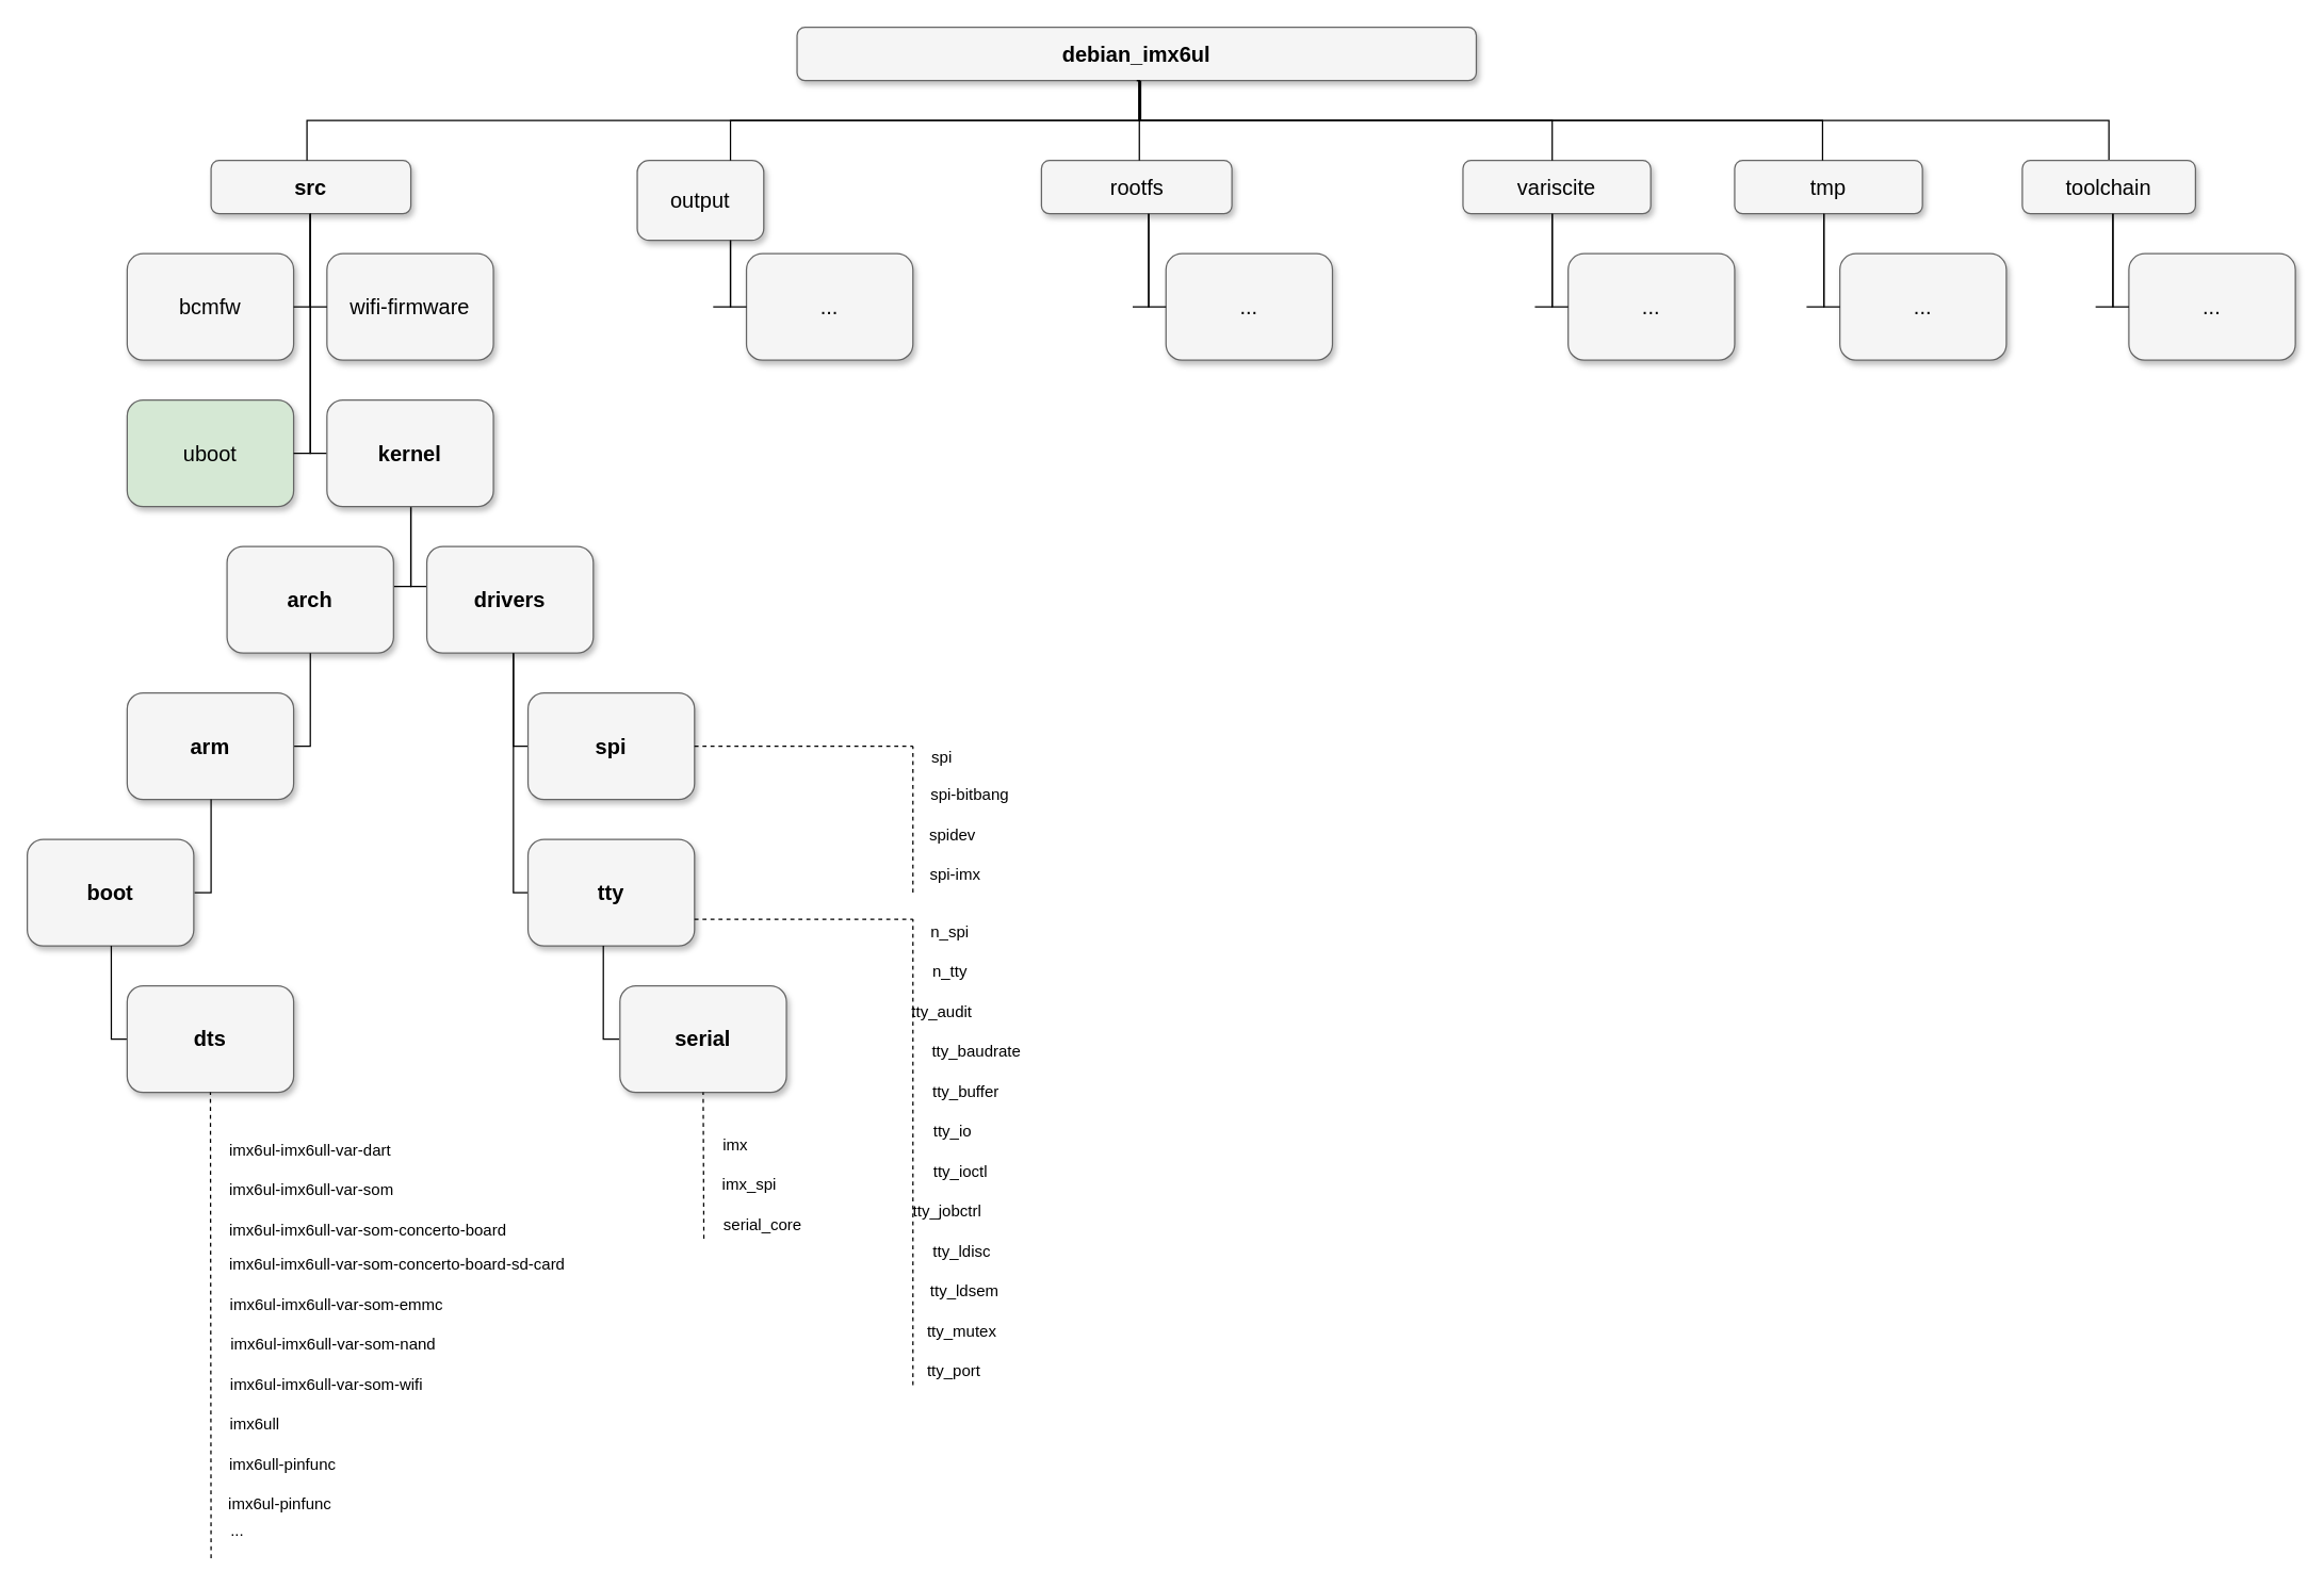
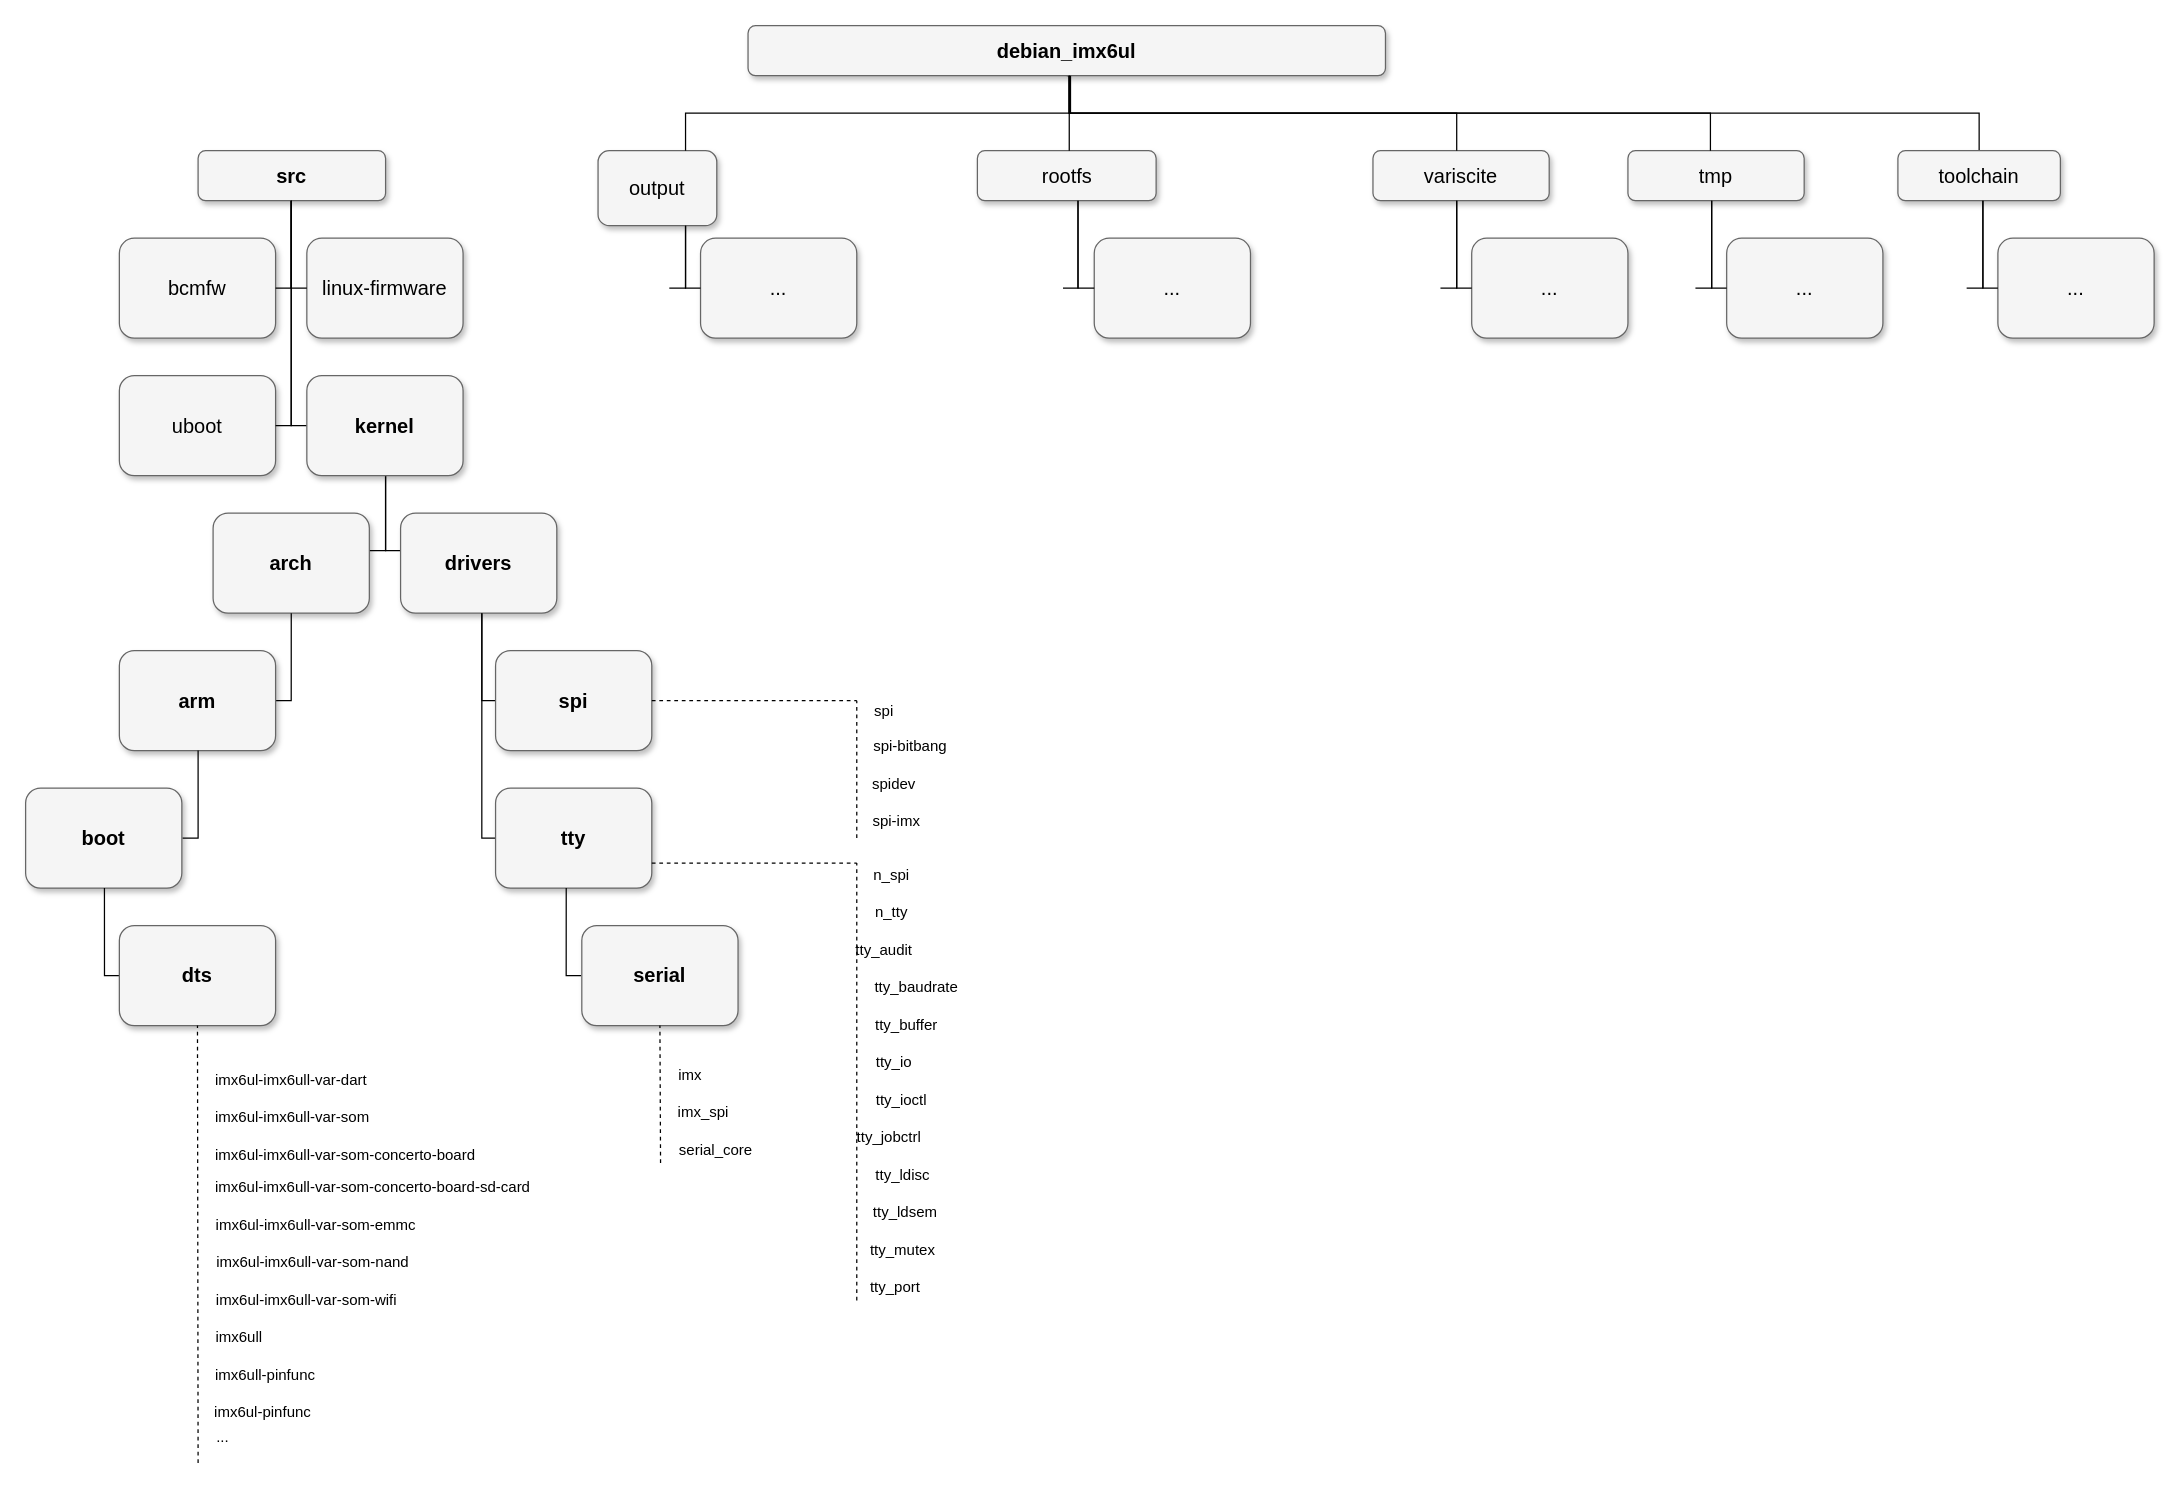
- <mxCell id="15" style="edgeStyle=orthogonalEdgeStyle;html=1;startSize=6;endFill=0;endSize=6;strokeWidth=1;fontSize=16;rounded=0;endArrow=none;exitX=0.5;exitY=1;" parent="1" source="3" target="6" edge="1"><mxGeometry relative="1" as="geometry"><Array as="points"><mxPoint x="855" y="60" /><mxPoint x="855" y="90" /><mxPoint x="230" y="90" /></Array></mxGeometry></mxCell>
- <mxCell id="31" value="wifi-firmware" style="whiteSpace=wrap;html=1;rounded=1;shadow=1;strokeWidth=1;fontSize=16;align=center;fillColor=#f5f5f5;strokeColor=#666666;" parent="1" vertex="1"><mxGeometry x="245" y="190" width="125" height="80" as="geometry" /></mxCell>
+ <mxCell id="31" value="linux-firmware" style="whiteSpace=wrap;html=1;rounded=1;shadow=1;strokeWidth=1;fontSize=16;align=center;fillColor=#f5f5f5;strokeColor=#666666;" parent="1" vertex="1"><mxGeometry x="245" y="190" width="125" height="80" as="geometry" /></mxCell>
- <mxCell id="32" value="uboot" style="whiteSpace=wrap;html=1;rounded=1;shadow=1;strokeWidth=1;fontSize=16;align=center;fillColor=#d5e8d4;strokeColor=#666666;" parent="1" vertex="1"><mxGeometry x="95" y="300" width="125" height="80" as="geometry" /></mxCell>
+ <mxCell id="32" value="uboot" style="whiteSpace=wrap;html=1;rounded=1;shadow=1;strokeWidth=1;fontSize=16;align=center;fillColor=#f5f5f5;strokeColor=#666666;" parent="1" vertex="1"><mxGeometry x="95" y="300" width="125" height="80" as="geometry" /></mxCell>
